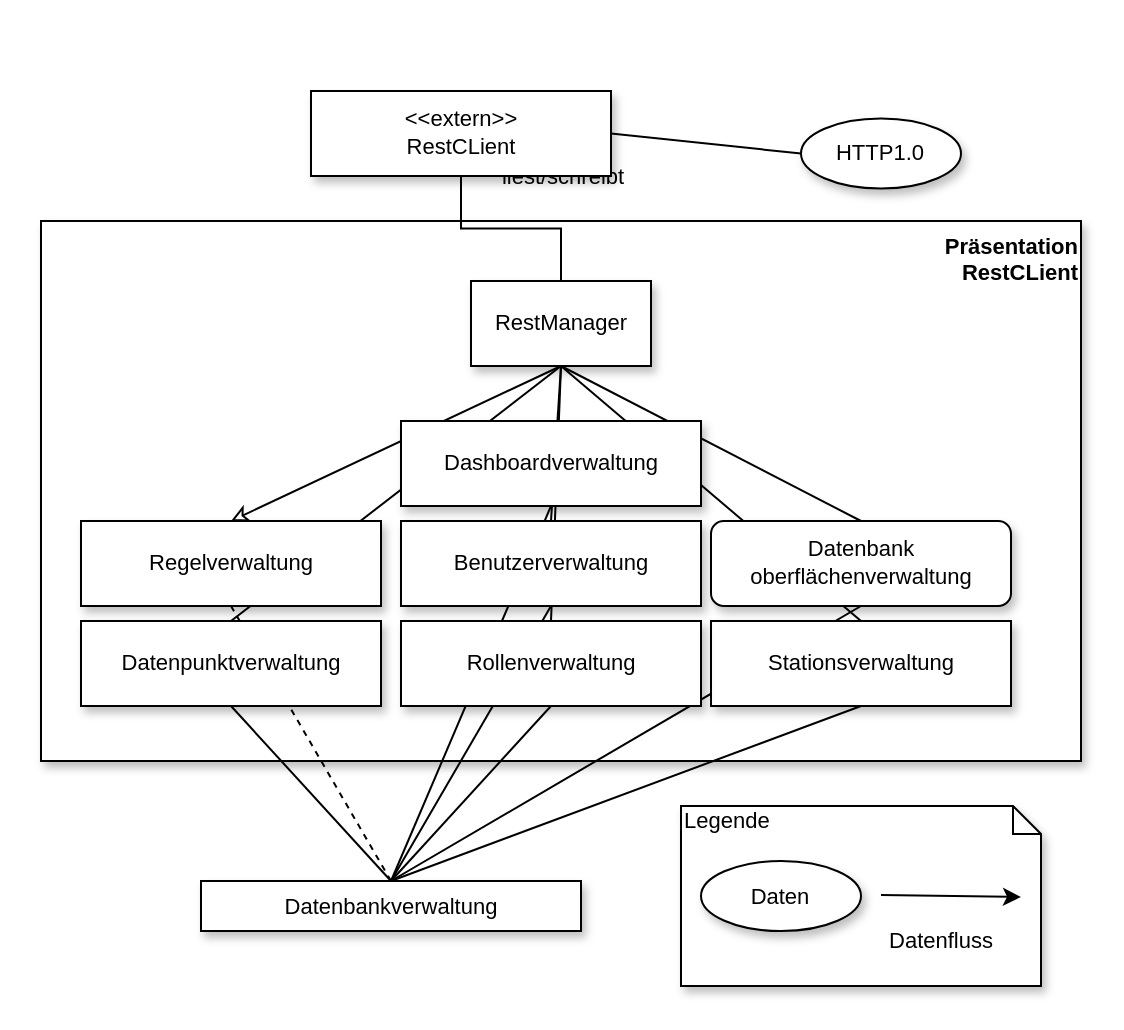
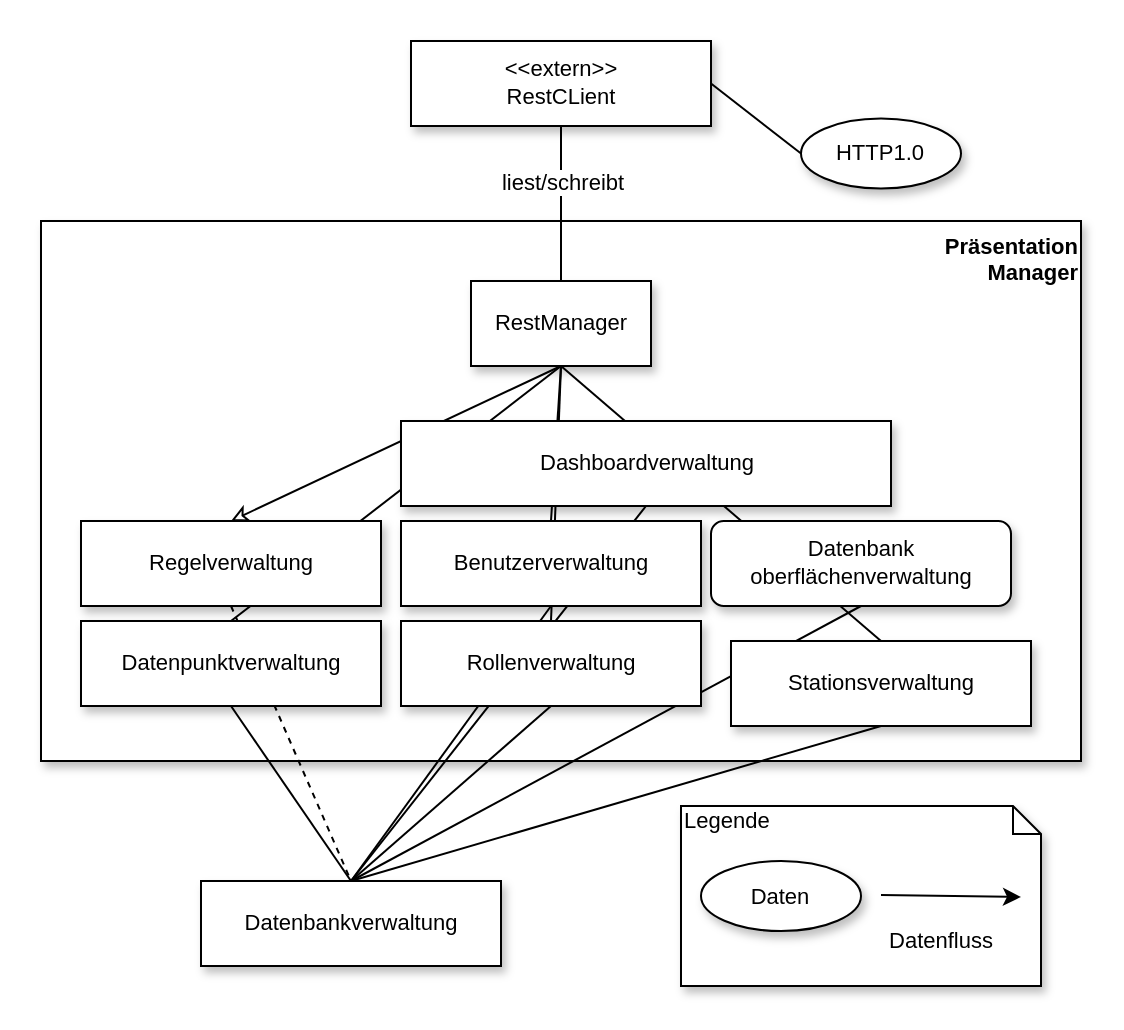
- <mxCell id="21" value="&lt;div&gt;&amp;lt;&amp;lt;extern&amp;gt;&amp;gt;&lt;/div&gt;&lt;div&gt;RestCLient&lt;br&gt;&lt;/div&gt;" style="html=1;fontSize=11;align=center;verticalAlign=middle;gradientColor=none;rounded=0;shadow=1;" vertex="1" parent="1"><mxGeometry x="155" y="45" width="150" height="42.5" as="geometry" /></mxCell>
+ <mxCell id="21" value="&lt;div&gt;&amp;lt;&amp;lt;extern&amp;gt;&amp;gt;&lt;/div&gt;&lt;div&gt;RestCLient&lt;br&gt;&lt;/div&gt;" style="html=1;fontSize=11;align=center;verticalAlign=middle;gradientColor=none;rounded=0;shadow=1;" vertex="1" parent="1"><mxGeometry x="205" y="20" width="150" height="42.5" as="geometry" /></mxCell>
- <mxCell id="2" value="&lt;div&gt;&lt;b&gt;Präsentation&lt;/b&gt;&lt;/div&gt;&lt;div&gt;&lt;b&gt;RestCLient&lt;/b&gt;&lt;/div&gt;" style="html=1;fontSize=11;align=right;verticalAlign=top;gradientColor=none;rounded=0;shadow=1;" vertex="1" parent="1"><mxGeometry x="20" y="110" width="520" height="270" as="geometry" /></mxCell>
+ <mxCell id="2" value="&lt;div&gt;&lt;b&gt;Präsentation&lt;/b&gt;&lt;/div&gt;&lt;div&gt;&lt;b&gt;Manager&lt;/b&gt;&lt;/div&gt;" style="html=1;fontSize=11;align=right;verticalAlign=top;gradientColor=none;rounded=0;shadow=1;" vertex="1" parent="1"><mxGeometry x="20" y="110" width="520" height="270" as="geometry" /></mxCell>
- <mxCell id="32" value="Dashboardverwaltung" style="html=1;fontSize=11;align=center;verticalAlign=middle;gradientColor=none;rounded=0;shadow=1;" vertex="1" parent="1"><mxGeometry x="200" y="210" width="150" height="42.5" as="geometry" /></mxCell>
+ <mxCell id="32" value="Dashboardverwaltung" style="html=1;fontSize=11;align=center;verticalAlign=middle;gradientColor=none;rounded=0;shadow=1;" vertex="1" parent="1"><mxGeometry x="200" y="210" width="245" height="42.5" as="geometry" /></mxCell>
- <mxCell id="15" style="edgeStyle=none;rounded=0;orthogonalLoop=1;jettySize=auto;html=1;exitX=0.5;exitY=1;exitDx=0;exitDy=0;entryX=0.5;entryY=0;entryDx=0;entryDy=0;startArrow=none;startFill=0;endArrow=none;endFill=0;fontSize=11;" edge="1" parent="1" source="17" target="23"><mxGeometry relative="1" as="geometry" /></mxCell>
- <mxCell id="25" value="Stationsverwaltung" style="html=1;fontSize=11;align=center;verticalAlign=middle;gradientColor=none;rounded=0;shadow=1;" vertex="1" parent="1"><mxGeometry x="355" y="310" width="150" height="42.5" as="geometry" /></mxCell>
+ <mxCell id="25" value="Stationsverwaltung" style="html=1;fontSize=11;align=center;verticalAlign=middle;gradientColor=none;rounded=0;shadow=1;" vertex="1" parent="1"><mxGeometry x="365" y="320" width="150" height="42.5" as="geometry" /></mxCell>
- <mxCell id="4" value="Datenbankverwaltung" style="html=1;fontSize=11;align=center;verticalAlign=middle;gradientColor=none;rounded=0;shadow=1;" vertex="1" parent="1"><mxGeometry x="100" y="440" width="190" height="25" as="geometry" /></mxCell>
+ <mxCell id="4" value="Datenbankverwaltung" style="html=1;fontSize=11;align=center;verticalAlign=middle;gradientColor=none;rounded=0;shadow=1;" vertex="1" parent="1"><mxGeometry x="100" y="440" width="150" height="42.5" as="geometry" /></mxCell>
